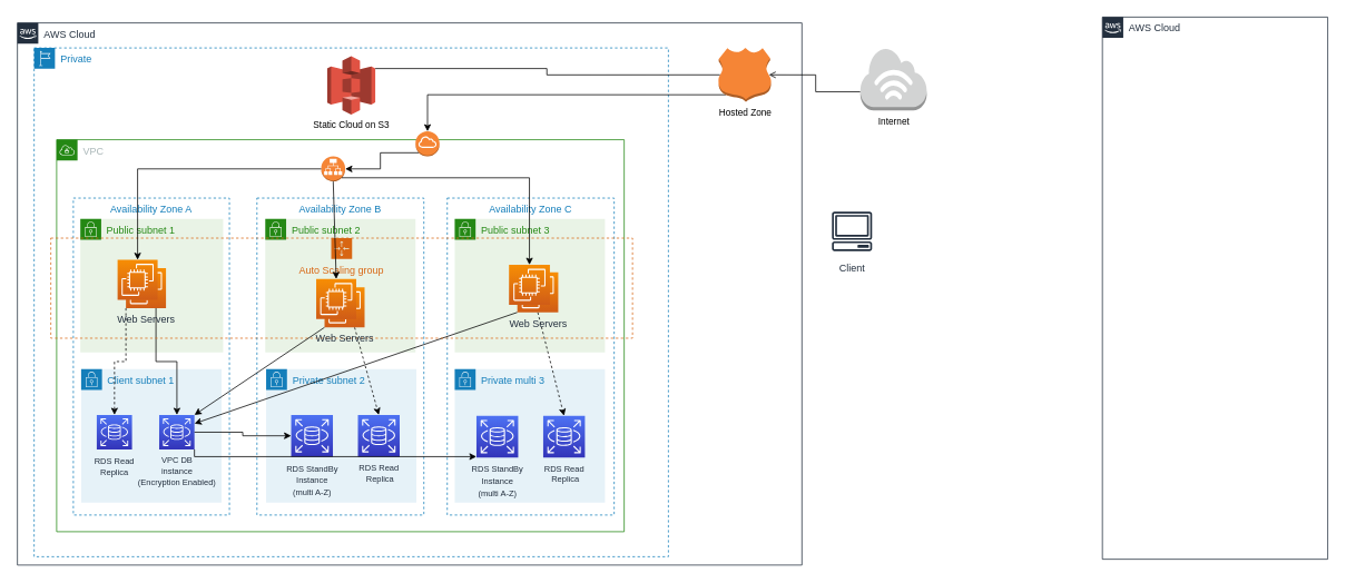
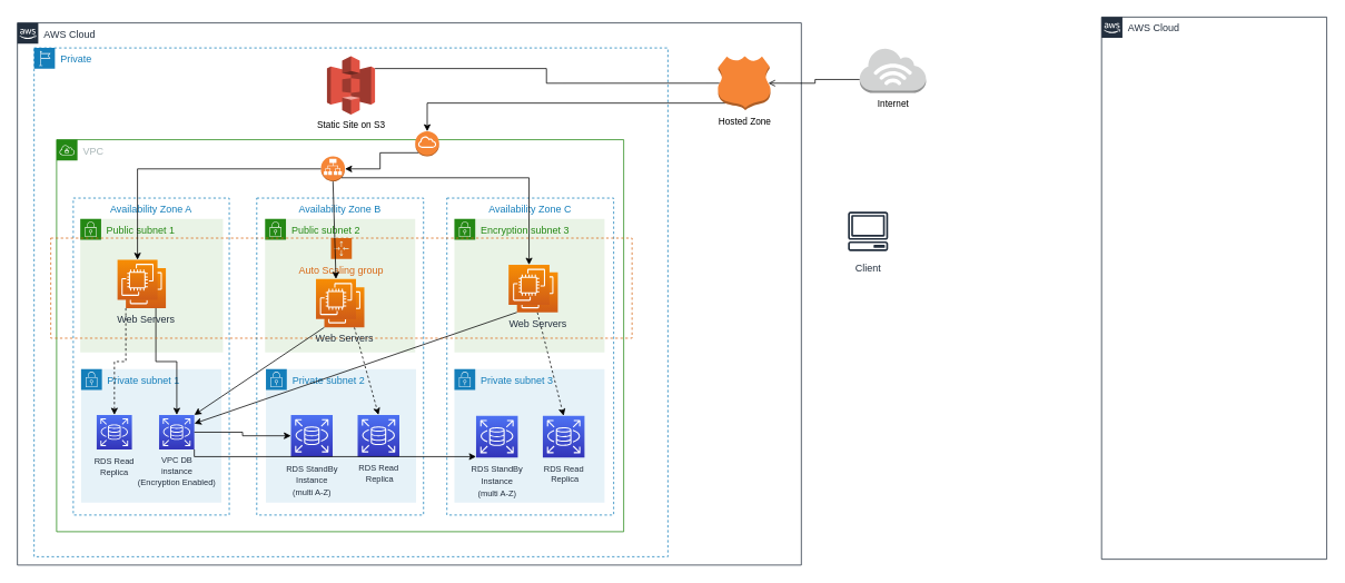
- <mxCell id="42" value="Hosted Zone" style="outlineConnect=0;dashed=0;verticalLabelPosition=bottom;verticalAlign=top;align=center;html=1;shape=mxgraph.aws3.hosted_zone;fillColor=#F58536;gradientColor=none;fontSize=11;" vertex="1" parent="1"><mxGeometry x="860" y="57" width="63" height="64.5" as="geometry" /></mxCell>
+ <mxCell id="42" value="Hosted Zone" style="outlineConnect=0;dashed=0;verticalLabelPosition=bottom;verticalAlign=top;align=center;html=1;shape=mxgraph.aws3.hosted_zone;fillColor=#F58536;gradientColor=none;fontSize=11;" vertex="1" parent="1"><mxGeometry x="860" y="67" width="63" height="64.5" as="geometry" /></mxCell>
- <mxCell id="44" value="Internet" style="outlineConnect=0;dashed=0;verticalLabelPosition=bottom;verticalAlign=top;align=center;html=1;shape=mxgraph.aws3.internet_3;fillColor=#D2D3D3;gradientColor=none;fontSize=11;" vertex="1" parent="1"><mxGeometry x="1030" y="57" width="79.5" height="75" as="geometry" /></mxCell>
+ <mxCell id="44" value="Internet" style="outlineConnect=0;dashed=0;verticalLabelPosition=bottom;verticalAlign=top;align=center;html=1;shape=mxgraph.aws3.internet_3;fillColor=#D2D3D3;gradientColor=none;fontSize=11;" vertex="1" parent="1"><mxGeometry x="1030" y="57" width="79.5" height="54" as="geometry" /></mxCell>
- <mxCell id="20" value="Static Cloud on S3" style="outlineConnect=0;dashed=0;verticalLabelPosition=bottom;verticalAlign=top;align=center;html=1;shape=mxgraph.aws3.s3;fillColor=#E05243;gradientColor=none;fontSize=11;" vertex="1" parent="5"><mxGeometry x="351.21" y="10" width="57.58" height="70" as="geometry" /></mxCell>
+ <mxCell id="20" value="Static Site on S3" style="outlineConnect=0;dashed=0;verticalLabelPosition=bottom;verticalAlign=top;align=center;html=1;shape=mxgraph.aws3.s3;fillColor=#E05243;gradientColor=none;fontSize=11;" vertex="1" parent="5"><mxGeometry x="351.21" y="10" width="57.58" height="70" as="geometry" /></mxCell>
- <mxCell id="18" value="Public subnet 3" style="points=[[0,0],[0.25,0],[0.5,0],[0.75,0],[1,0],[1,0.25],[1,0.5],[1,0.75],[1,1],[0.75,1],[0.5,1],[0.25,1],[0,1],[0,0.75],[0,0.5],[0,0.25]];outlineConnect=0;gradientColor=none;html=1;whiteSpace=wrap;fontSize=12;fontStyle=0;container=0;pointerEvents=0;collapsible=0;recursiveResize=0;shape=mxgraph.aws4.group;grIcon=mxgraph.aws4.group_security_group;grStroke=0;strokeColor=#248814;fillColor=#E9F3E6;verticalAlign=top;align=left;spacingLeft=30;fontColor=#248814;dashed=0;" vertex="1" parent="5"><mxGeometry x="504" y="205" width="180" height="160" as="geometry" /></mxCell>
+ <mxCell id="18" value="Encryption subnet 3" style="points=[[0,0],[0.25,0],[0.5,0],[0.75,0],[1,0],[1,0.25],[1,0.5],[1,0.75],[1,1],[0.75,1],[0.5,1],[0.25,1],[0,1],[0,0.75],[0,0.5],[0,0.25]];outlineConnect=0;gradientColor=none;html=1;whiteSpace=wrap;fontSize=12;fontStyle=0;container=0;pointerEvents=0;collapsible=0;recursiveResize=0;shape=mxgraph.aws4.group;grIcon=mxgraph.aws4.group_security_group;grStroke=0;strokeColor=#248814;fillColor=#E9F3E6;verticalAlign=top;align=left;spacingLeft=30;fontColor=#248814;dashed=0;" vertex="1" parent="5"><mxGeometry x="504" y="205" width="180" height="160" as="geometry" /></mxCell>
- <mxCell id="39" value="Client" style="sketch=0;outlineConnect=0;fontColor=#232F3E;gradientColor=none;strokeColor=#232F3E;fillColor=#ffffff;dashed=0;verticalLabelPosition=bottom;verticalAlign=top;align=center;html=1;fontSize=12;fontStyle=0;aspect=fixed;shape=mxgraph.aws4.resourceIcon;resIcon=mxgraph.aws4.client;" vertex="1" parent="1"><mxGeometry x="990" y="247" width="60" height="60" as="geometry" /></mxCell>
+ <mxCell id="39" value="Client" style="sketch=0;outlineConnect=0;fontColor=#232F3E;gradientColor=none;strokeColor=#232F3E;fillColor=#ffffff;dashed=0;verticalLabelPosition=bottom;verticalAlign=top;align=center;html=1;fontSize=12;fontStyle=0;aspect=fixed;shape=mxgraph.aws4.resourceIcon;resIcon=mxgraph.aws4.client;" vertex="1" parent="1"><mxGeometry x="1010" y="247" width="60" height="60" as="geometry" /></mxCell>
- <mxCell id="14" value="Client subnet 1" style="points=[[0,0],[0.25,0],[0.5,0],[0.75,0],[1,0],[1,0.25],[1,0.5],[1,0.75],[1,1],[0.75,1],[0.5,1],[0.25,1],[0,1],[0,0.75],[0,0.5],[0,0.25]];outlineConnect=0;gradientColor=none;html=1;whiteSpace=wrap;fontSize=12;fontStyle=0;container=1;pointerEvents=0;collapsible=0;recursiveResize=0;shape=mxgraph.aws4.group;grIcon=mxgraph.aws4.group_security_group;grStroke=0;strokeColor=#147EBA;fillColor=#E6F2F8;verticalAlign=top;align=left;spacingLeft=30;fontColor=#147EBA;dashed=0;" vertex="1" parent="12"><mxGeometry x="9.35" y="205.0" width="168.3" height="160" as="geometry" /></mxCell>
+ <mxCell id="14" value="Private subnet 1" style="points=[[0,0],[0.25,0],[0.5,0],[0.75,0],[1,0],[1,0.25],[1,0.5],[1,0.75],[1,1],[0.75,1],[0.5,1],[0.25,1],[0,1],[0,0.75],[0,0.5],[0,0.25]];outlineConnect=0;gradientColor=none;html=1;whiteSpace=wrap;fontSize=12;fontStyle=0;container=1;pointerEvents=0;collapsible=0;recursiveResize=0;shape=mxgraph.aws4.group;grIcon=mxgraph.aws4.group_security_group;grStroke=0;strokeColor=#147EBA;fillColor=#E6F2F8;verticalAlign=top;align=left;spacingLeft=30;fontColor=#147EBA;dashed=0;" vertex="1" parent="12"><mxGeometry x="9.35" y="205.0" width="168.3" height="160" as="geometry" /></mxCell>
- <mxCell id="19" value="Private multi 3" style="points=[[0,0],[0.25,0],[0.5,0],[0.75,0],[1,0],[1,0.25],[1,0.5],[1,0.75],[1,1],[0.75,1],[0.5,1],[0.25,1],[0,1],[0,0.75],[0,0.5],[0,0.25]];outlineConnect=0;gradientColor=none;html=1;whiteSpace=wrap;fontSize=12;fontStyle=0;container=0;pointerEvents=0;collapsible=0;recursiveResize=0;shape=mxgraph.aws4.group;grIcon=mxgraph.aws4.group_security_group;grStroke=0;strokeColor=#147EBA;fillColor=#E6F2F8;verticalAlign=top;align=left;spacingLeft=30;fontColor=#147EBA;dashed=0;" vertex="1" parent="5"><mxGeometry x="504" y="385" width="180" height="160" as="geometry" /></mxCell>
+ <mxCell id="19" value="Private subnet 3" style="points=[[0,0],[0.25,0],[0.5,0],[0.75,0],[1,0],[1,0.25],[1,0.5],[1,0.75],[1,1],[0.75,1],[0.5,1],[0.25,1],[0,1],[0,0.75],[0,0.5],[0,0.25]];outlineConnect=0;gradientColor=none;html=1;whiteSpace=wrap;fontSize=12;fontStyle=0;container=0;pointerEvents=0;collapsible=0;recursiveResize=0;shape=mxgraph.aws4.group;grIcon=mxgraph.aws4.group_security_group;grStroke=0;strokeColor=#147EBA;fillColor=#E6F2F8;verticalAlign=top;align=left;spacingLeft=30;fontColor=#147EBA;dashed=0;" vertex="1" parent="5"><mxGeometry x="504" y="385" width="180" height="160" as="geometry" /></mxCell>
